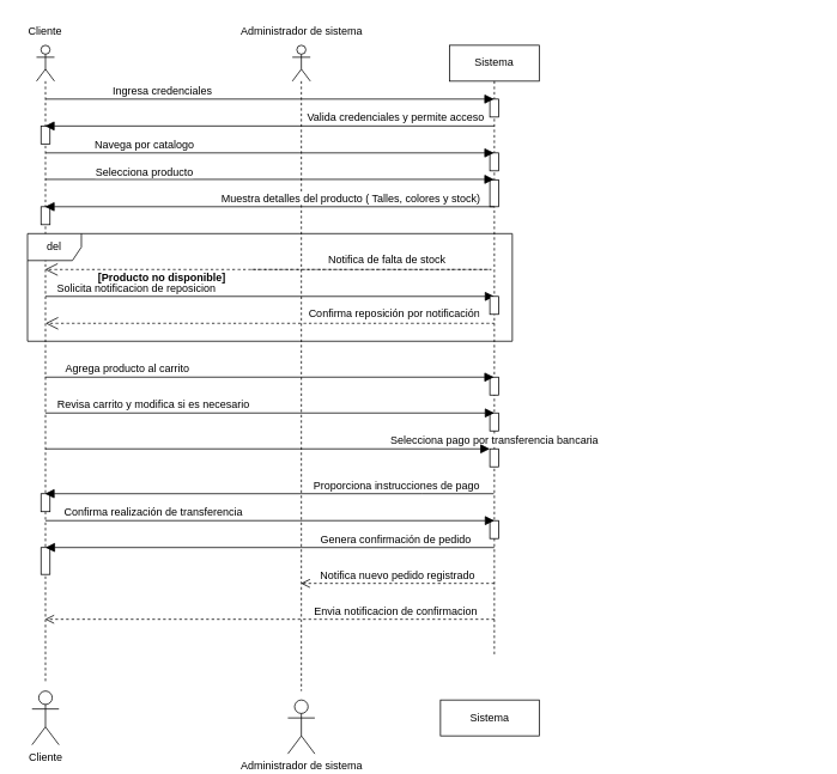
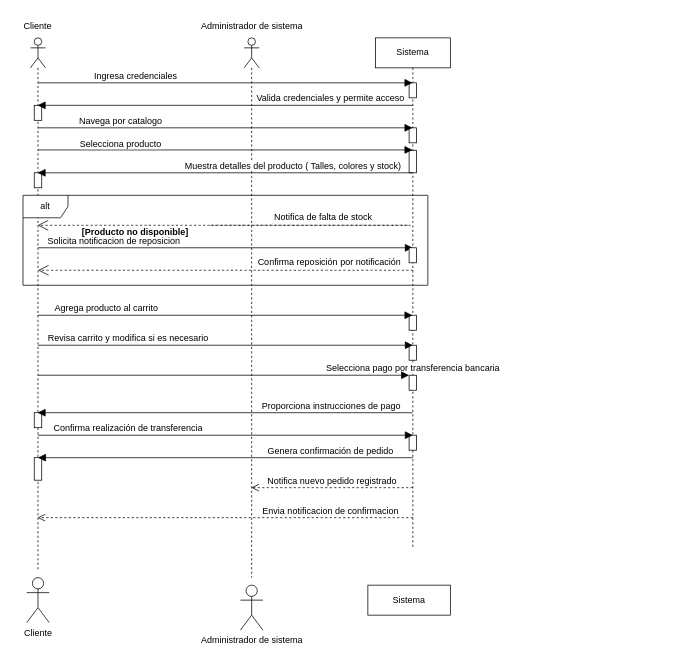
- <mxCell id="20" value="del" style="shape=umlFrame;whiteSpace=wrap;html=1;pointerEvents=0;" vertex="1" parent="1"><mxGeometry x="30" y="260" width="540" height="120" as="geometry" /></mxCell>
+ <mxCell id="20" value="alt" style="shape=umlFrame;whiteSpace=wrap;html=1;pointerEvents=0;" vertex="1" parent="1"><mxGeometry x="30" y="260" width="540" height="120" as="geometry" /></mxCell>
